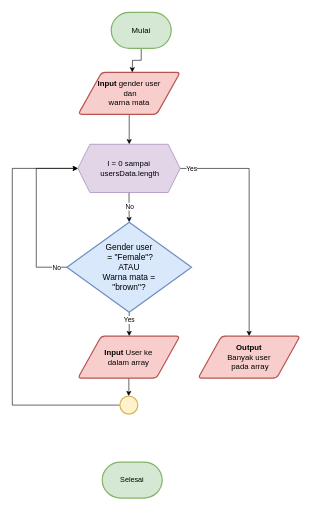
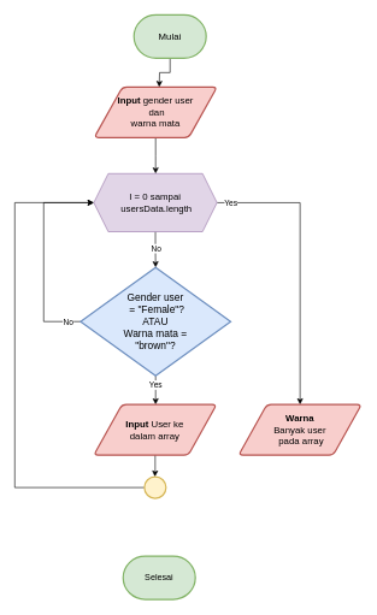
- <mxCell id="21" value="&lt;font style=&quot;font-size: 13px;&quot;&gt;&lt;b&gt;Output &lt;br&gt;&lt;/b&gt;Banyak user&lt;br&gt;&amp;nbsp;pada array&lt;/font&gt;" style="shape=parallelogram;html=1;strokeWidth=2;perimeter=parallelogramPerimeter;whiteSpace=wrap;rounded=1;arcSize=12;size=0.23;fillColor=#f8cecc;strokeColor=#b85450;" vertex="1" parent="1"><mxGeometry x="330" y="560" width="170" height="70" as="geometry" /></mxCell>
+ <mxCell id="21" value="&lt;font style=&quot;font-size: 13px;&quot;&gt;&lt;b&gt;Warna &lt;br&gt;&lt;/b&gt;Banyak user&lt;br&gt;&amp;nbsp;pada array&lt;/font&gt;" style="shape=parallelogram;html=1;strokeWidth=2;perimeter=parallelogramPerimeter;whiteSpace=wrap;rounded=1;arcSize=12;size=0.23;fillColor=#f8cecc;strokeColor=#b85450;" vertex="1" parent="1"><mxGeometry x="330" y="560" width="170" height="70" as="geometry" /></mxCell>
